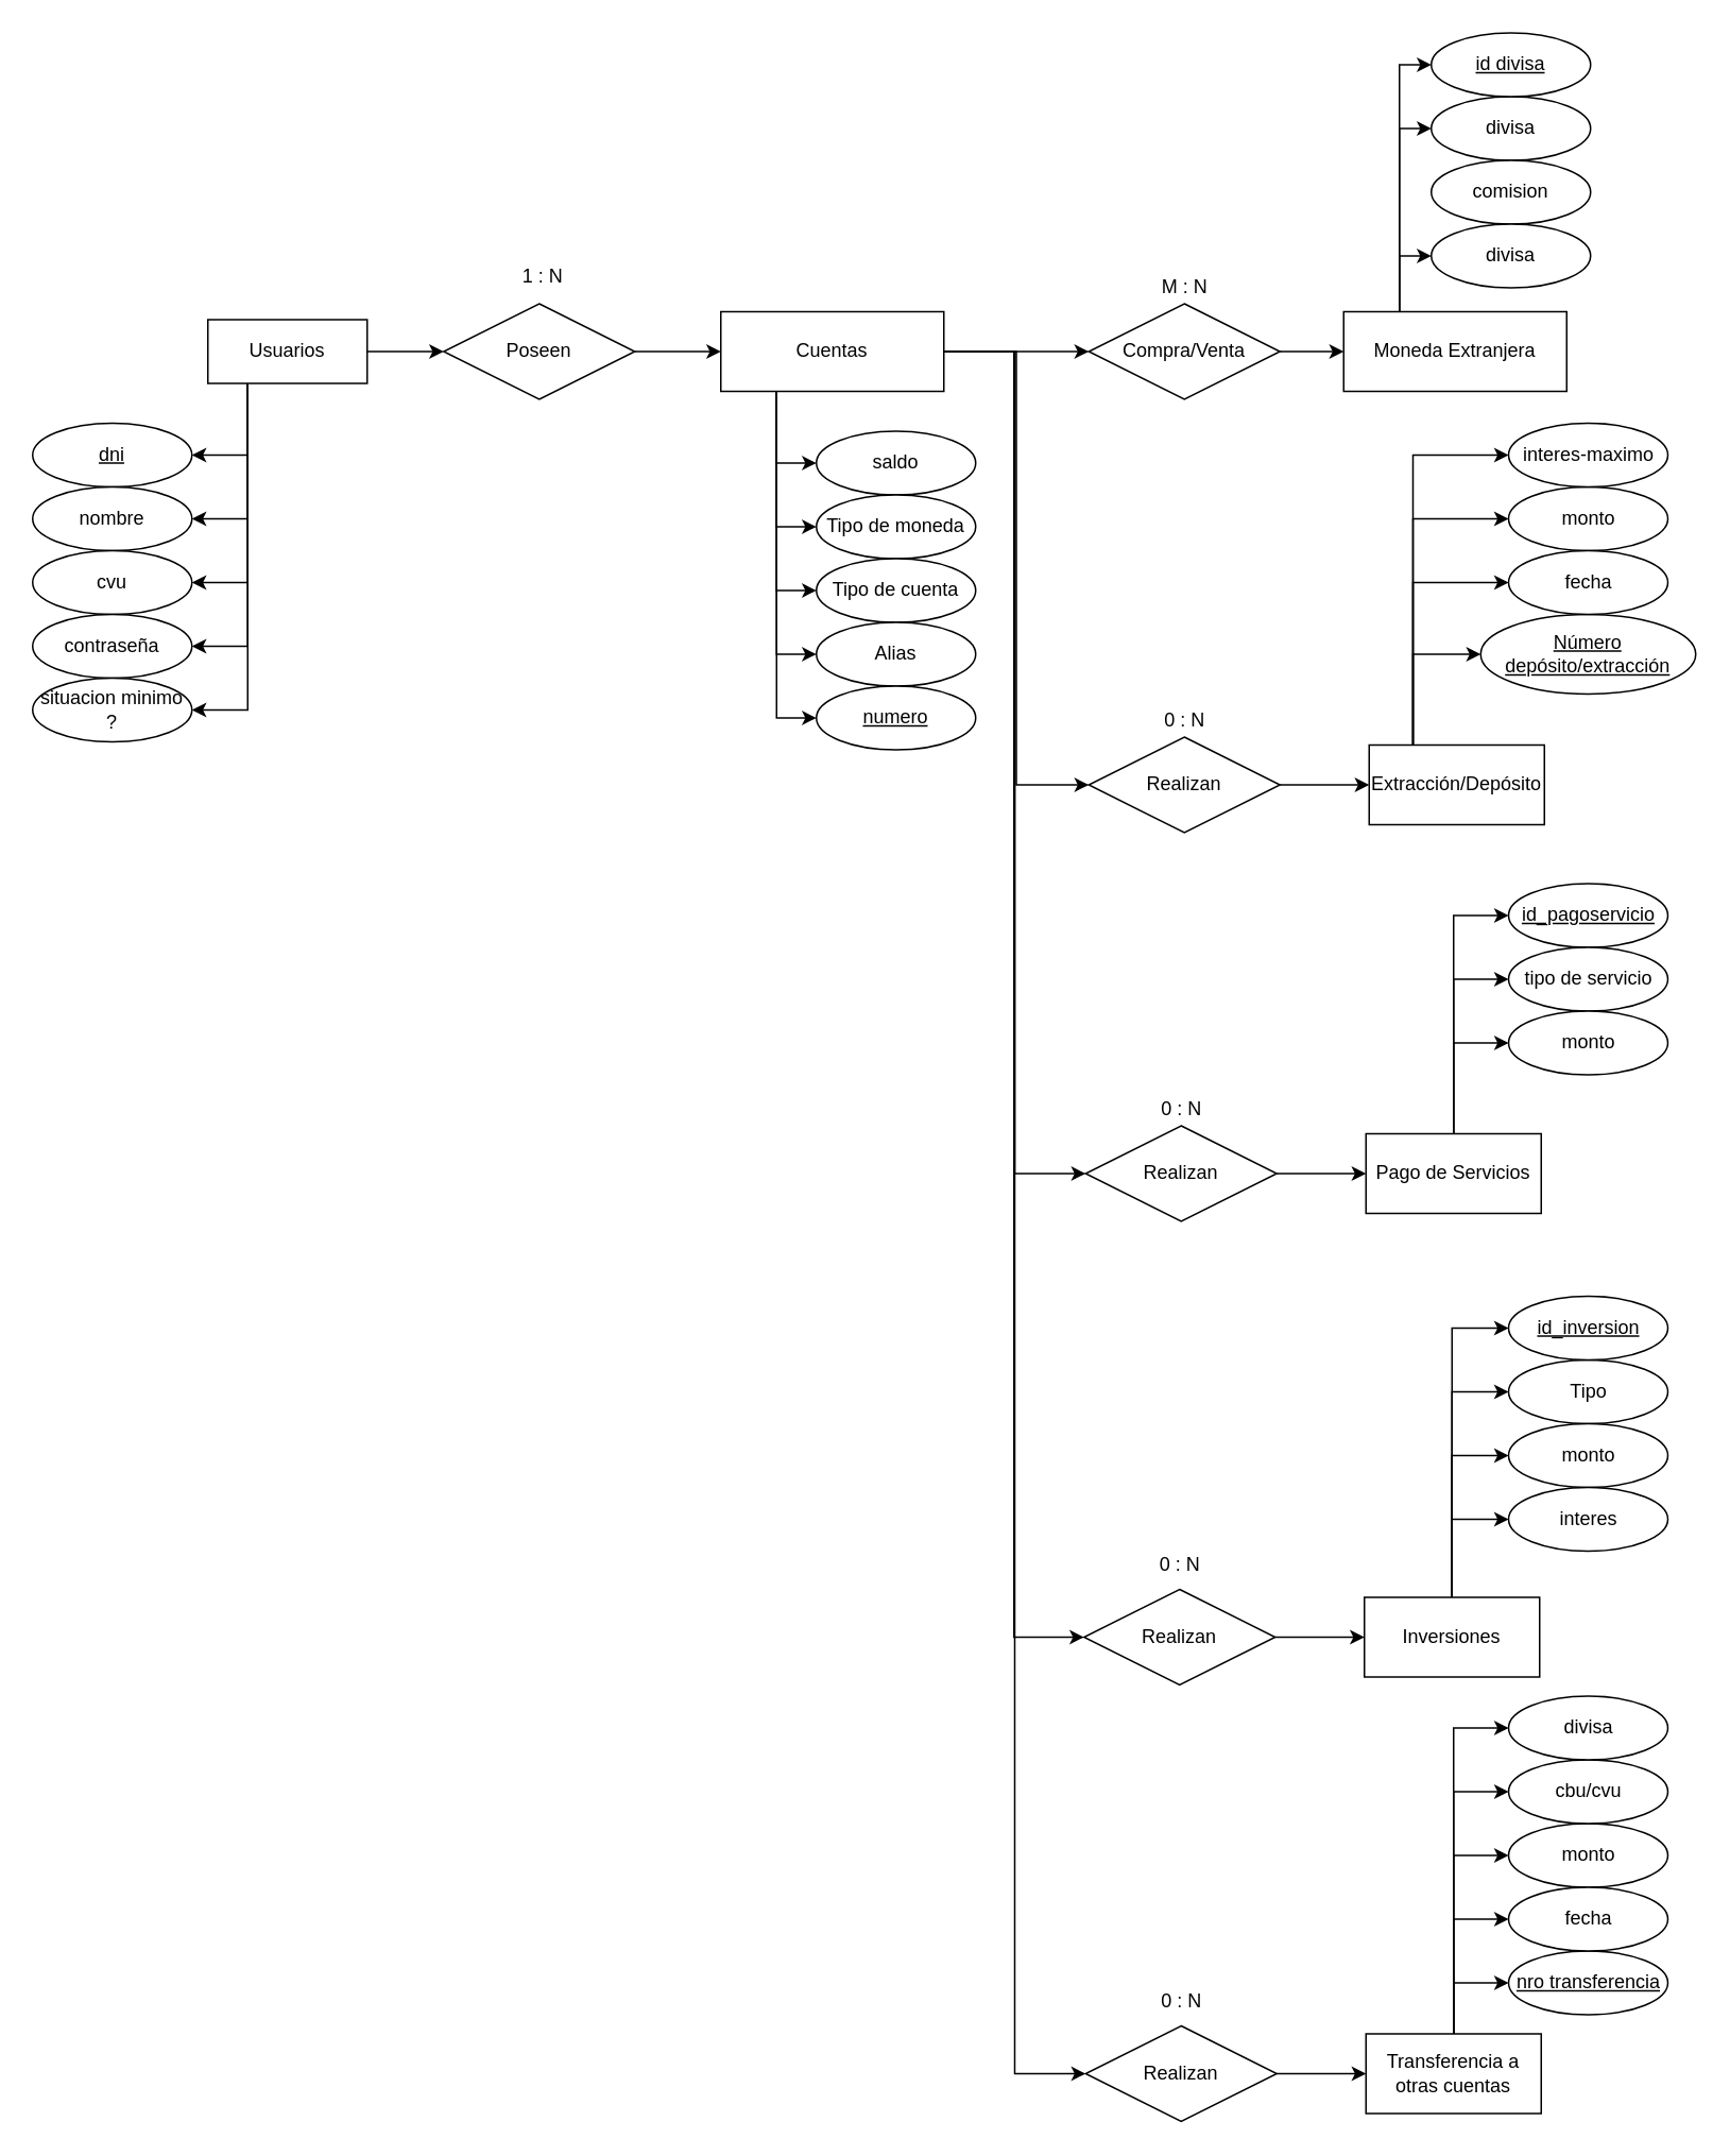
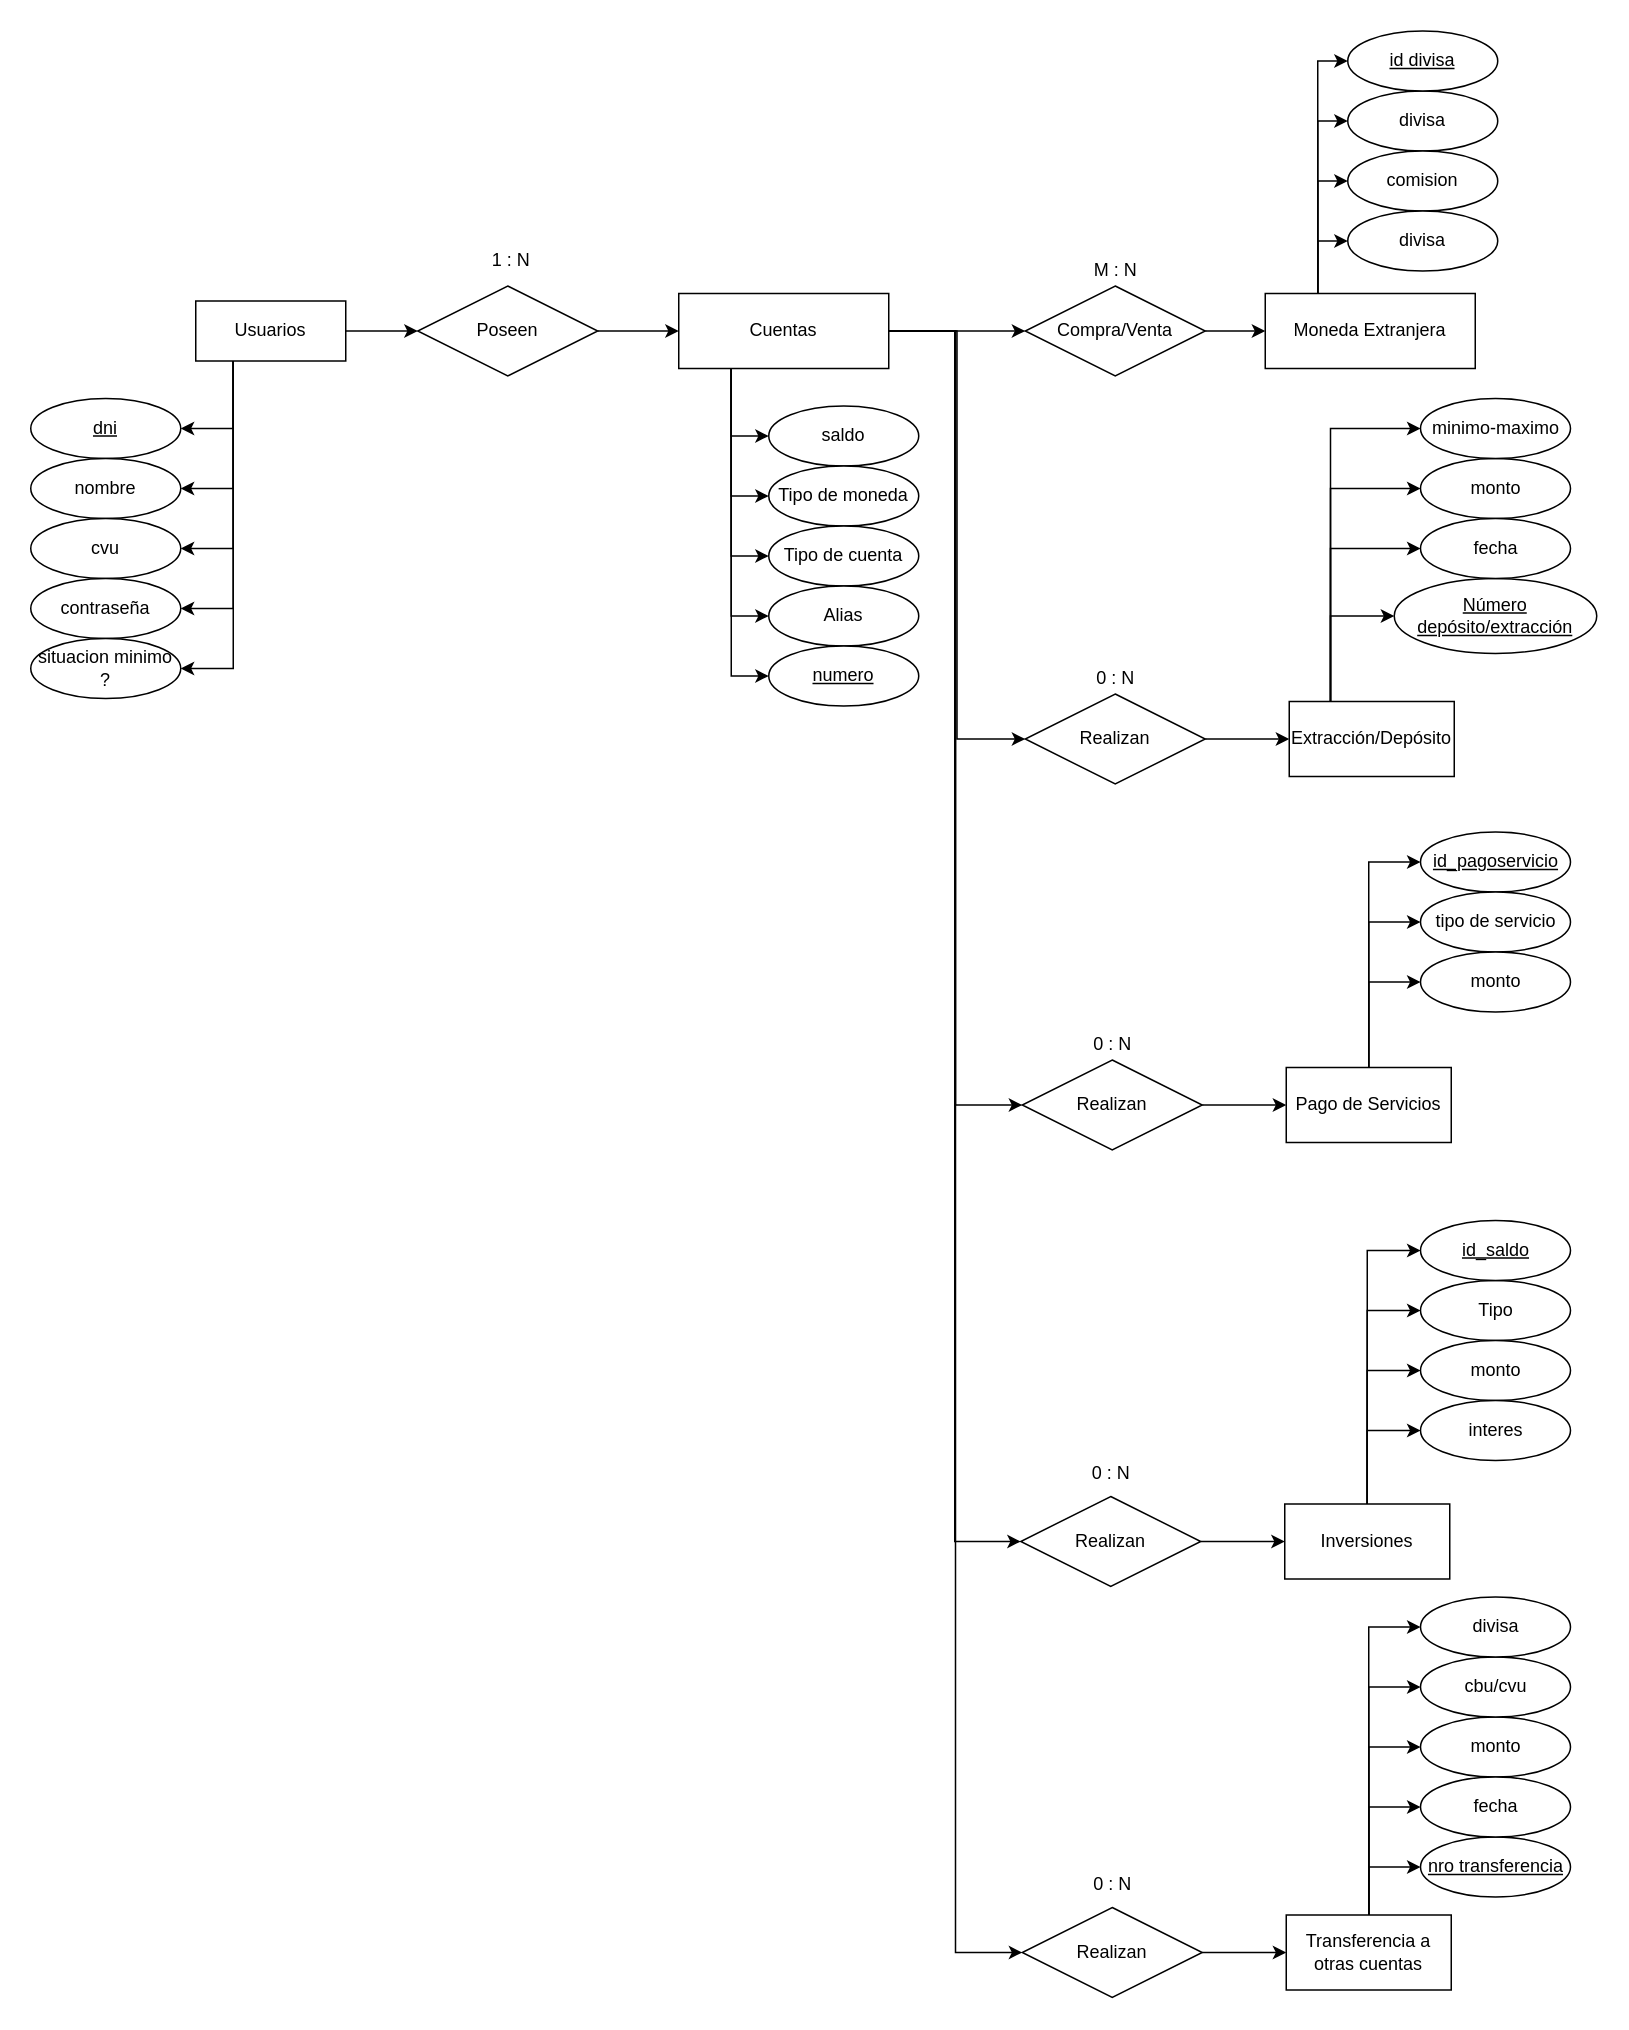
+ <mxCell id="24" style="edgeStyle=orthogonalEdgeStyle;rounded=0;orthogonalLoop=1;jettySize=auto;html=1;exitX=0.25;exitY=0;exitDx=0;exitDy=0;entryX=0;entryY=0.5;entryDx=0;entryDy=0;" parent="1" source="27" target="29" edge="1"><mxGeometry relative="1" as="geometry"><Array as="points"><mxPoint x="878" y="120" /></Array></mxGeometry></mxCell>
- <mxCell id="87" value="interes-maximo" style="ellipse;whiteSpace=wrap;html=1;align=center;" parent="1" vertex="1"><mxGeometry x="946.5" y="265" width="100" height="40" as="geometry" /></mxCell>
+ <mxCell id="87" value="minimo-maximo" style="ellipse;whiteSpace=wrap;html=1;align=center;" parent="1" vertex="1"><mxGeometry x="946.5" y="265" width="100" height="40" as="geometry" /></mxCell>
- <mxCell id="39" value="id_inversion" style="ellipse;whiteSpace=wrap;html=1;align=center;fontStyle=4;" parent="1" vertex="1"><mxGeometry x="946.5" y="813" width="100" height="40" as="geometry" /></mxCell>
+ <mxCell id="39" value="id_saldo" style="ellipse;whiteSpace=wrap;html=1;align=center;fontStyle=4;" parent="1" vertex="1"><mxGeometry x="946.5" y="813" width="100" height="40" as="geometry" /></mxCell>
